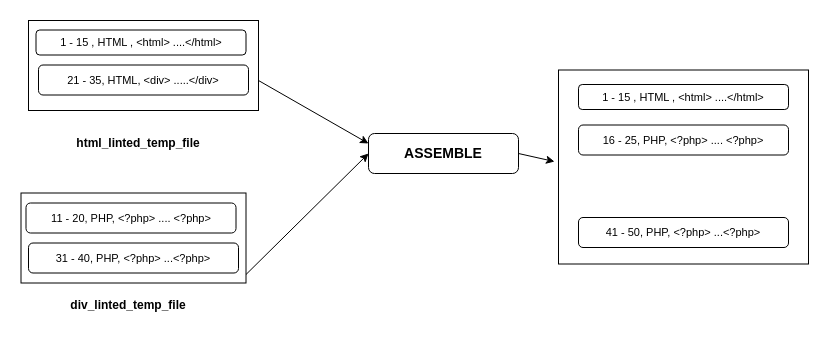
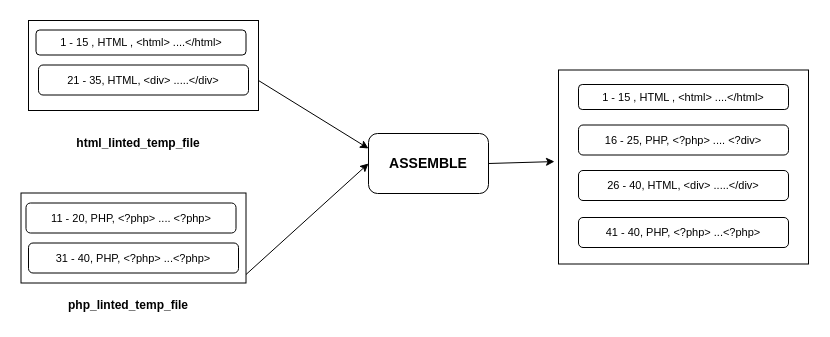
- <mxCell id="13" value="&lt;font style=&quot;font-size: 11px&quot;&gt;16 - 25, PHP, &amp;lt;?php&amp;gt; .... &amp;lt;?php&amp;gt;&lt;/font&gt;" style="rounded=1;whiteSpace=wrap;html=1;" parent="1" vertex="1"><mxGeometry x="578" y="124.5" width="210" height="30" as="geometry" /></mxCell>
+ <mxCell id="13" value="&lt;font style=&quot;font-size: 11px&quot;&gt;16 - 25, PHP, &amp;lt;?php&amp;gt; .... &amp;lt;?div&amp;gt;&lt;/font&gt;" style="rounded=1;whiteSpace=wrap;html=1;" parent="1" vertex="1"><mxGeometry x="578" y="124.5" width="210" height="30" as="geometry" /></mxCell>
- <mxCell id="10" value="&lt;font style=&quot;font-size: 14px&quot;&gt;&lt;b&gt;ASSEMBLE&lt;/b&gt;&lt;/font&gt;" style="rounded=1;whiteSpace=wrap;html=1;" parent="1" vertex="1"><mxGeometry x="368" y="133" width="150" height="40" as="geometry" /></mxCell>
+ <mxCell id="10" value="&lt;font style=&quot;font-size: 14px&quot;&gt;&lt;b&gt;ASSEMBLE&lt;/b&gt;&lt;/font&gt;" style="rounded=1;whiteSpace=wrap;html=1;" parent="1" vertex="1"><mxGeometry x="368" y="133" width="120" height="60" as="geometry" /></mxCell>
+ <mxCell id="12" value="&lt;font style=&quot;font-size: 11px&quot;&gt;26 - 40, HTML, &amp;lt;div&amp;gt; .....&amp;lt;/div&amp;gt;&lt;/font&gt;" style="rounded=1;whiteSpace=wrap;html=1;" parent="1" vertex="1"><mxGeometry x="578" y="170" width="210" height="30" as="geometry" /></mxCell>
- <mxCell id="14" value="&lt;font style=&quot;font-size: 11px&quot;&gt;41 - 50, PHP, &amp;lt;?php&amp;gt; ...&amp;lt;?php&amp;gt;&lt;/font&gt;" style="rounded=1;whiteSpace=wrap;html=1;" parent="1" vertex="1"><mxGeometry x="578" y="217" width="210" height="30" as="geometry" /></mxCell>
+ <mxCell id="14" value="&lt;font style=&quot;font-size: 11px&quot;&gt;41 - 40, PHP, &amp;lt;?php&amp;gt; ...&amp;lt;?php&amp;gt;&lt;/font&gt;" style="rounded=1;whiteSpace=wrap;html=1;" parent="1" vertex="1"><mxGeometry x="578" y="217" width="210" height="30" as="geometry" /></mxCell>
- <mxCell id="7" value="&lt;b&gt;div_linted_temp_file&lt;/b&gt;" style="text;html=1;strokeColor=none;fillColor=none;align=center;verticalAlign=middle;whiteSpace=wrap;rounded=0;" parent="1" vertex="1"><mxGeometry x="68" y="295" width="120" height="20" as="geometry" /></mxCell>
+ <mxCell id="7" value="&lt;b&gt;php_linted_temp_file&lt;/b&gt;" style="text;html=1;strokeColor=none;fillColor=none;align=center;verticalAlign=middle;whiteSpace=wrap;rounded=0;" parent="1" vertex="1"><mxGeometry x="68" y="295" width="120" height="20" as="geometry" /></mxCell>
